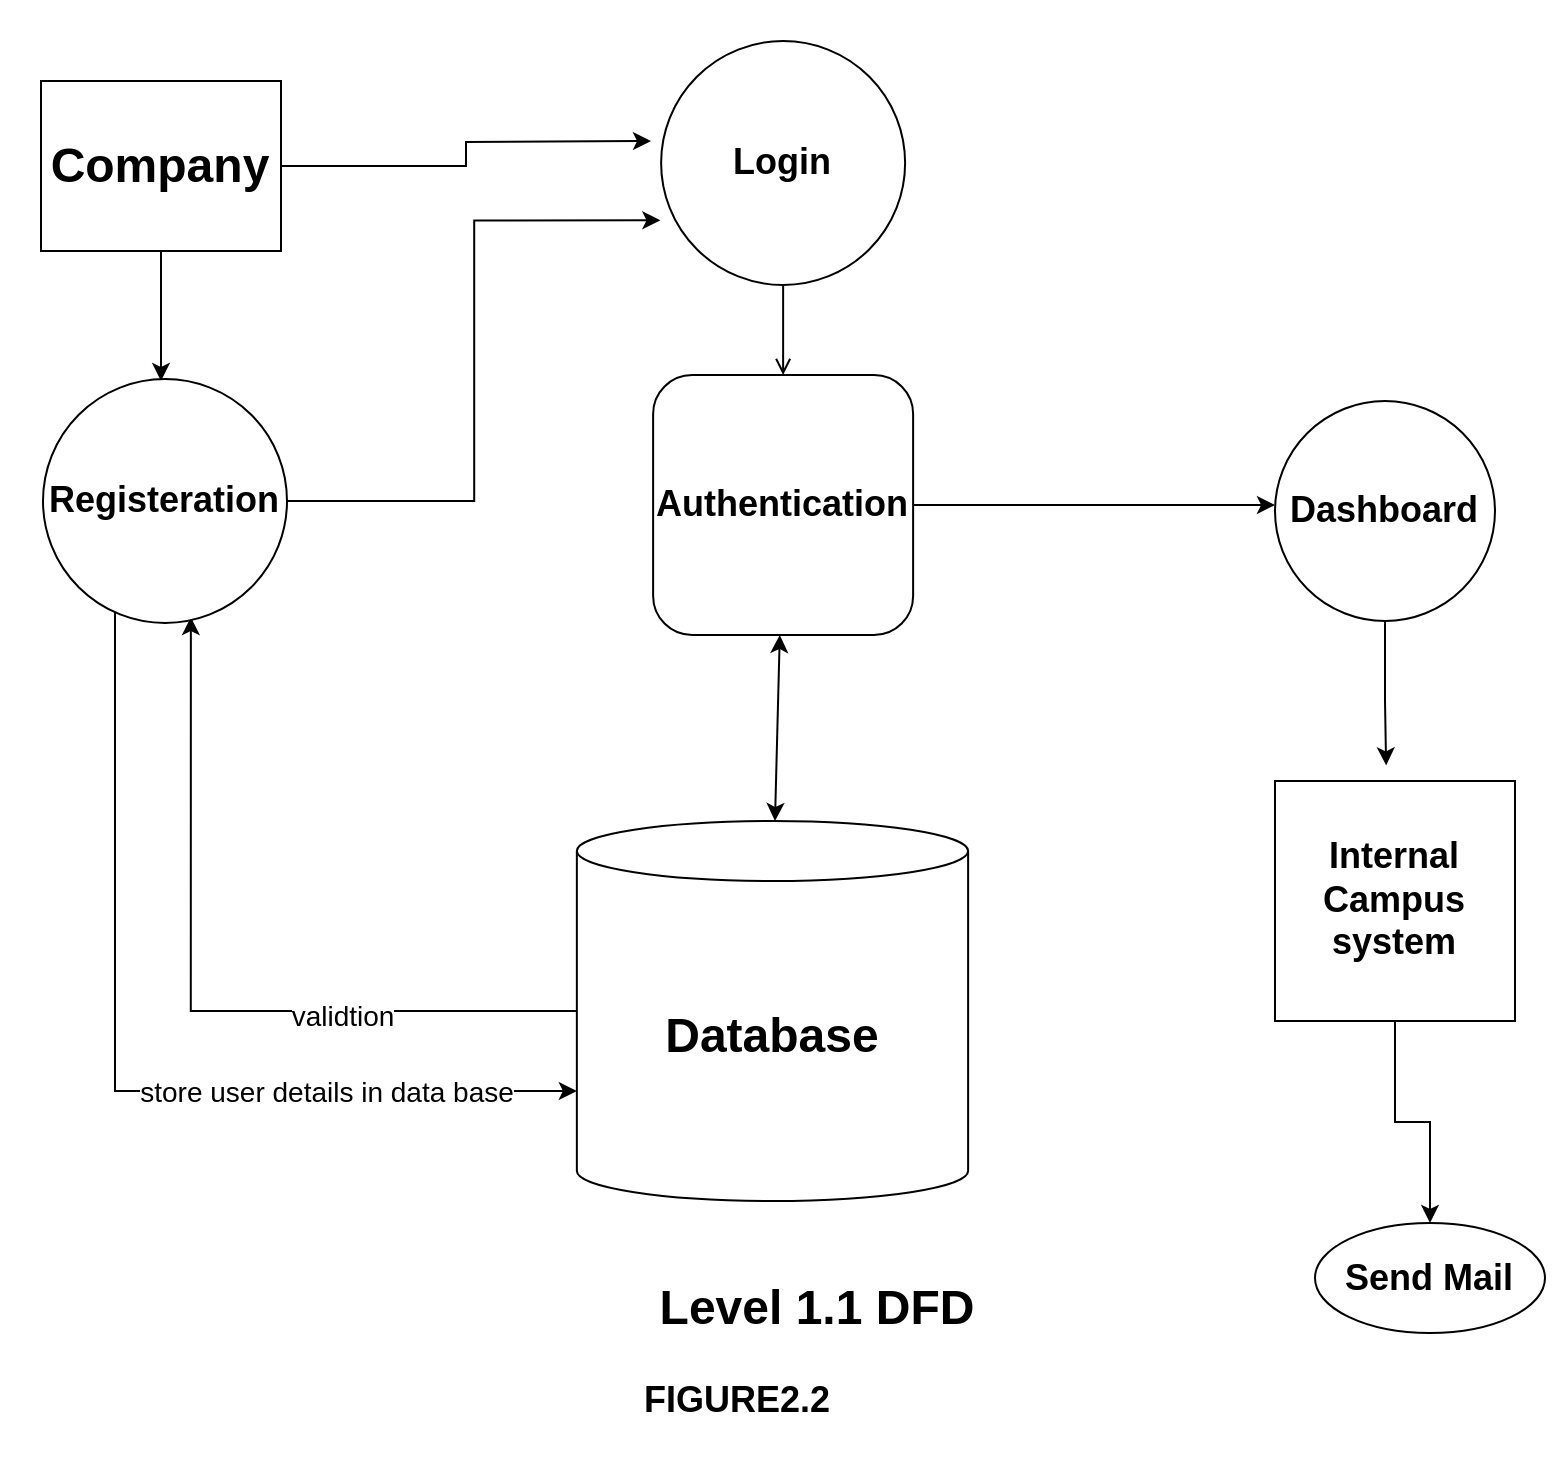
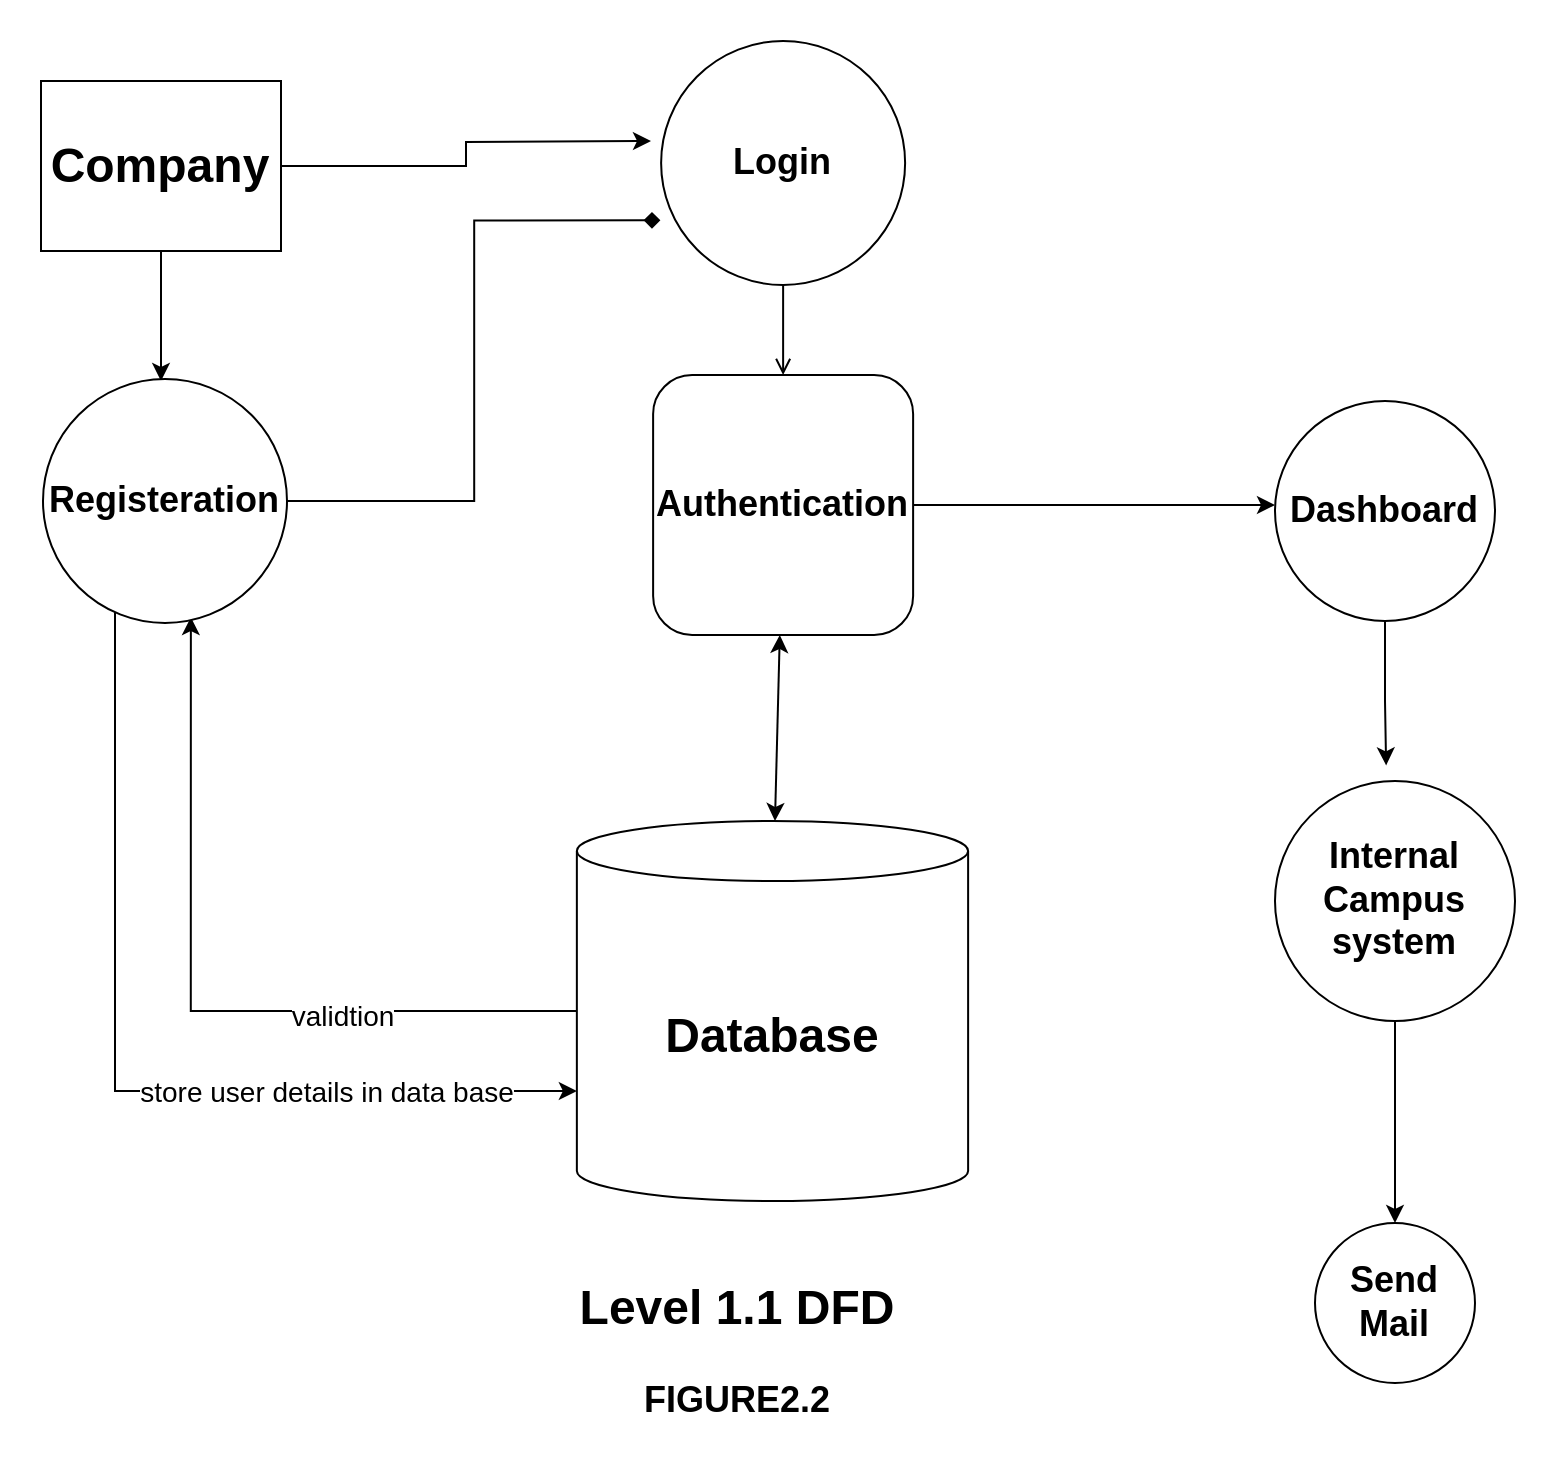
- <mxCell id="8" style="edgeStyle=orthogonalEdgeStyle;rounded=0;orthogonalLoop=1;jettySize=auto;html=1;entryX=-0.003;entryY=0.735;entryDx=0;entryDy=0;entryPerimeter=0;" edge="1" parent="1" source="11" target="13"><mxGeometry relative="1" as="geometry" /></mxCell>
+ <mxCell id="8" style="edgeStyle=orthogonalEdgeStyle;rounded=0;orthogonalLoop=1;jettySize=auto;html=1;entryX=-0.003;entryY=0.735;entryDx=0;entryDy=0;entryPerimeter=0;endArrow=diamond;" edge="1" parent="1" source="11" target="13"><mxGeometry relative="1" as="geometry" /></mxCell>
- <mxCell id="19" value="&lt;b style=&quot;border-color: var(--border-color);&quot;&gt;&lt;font style=&quot;font-size: 18px;&quot;&gt;Internal Campus system&lt;/font&gt;&lt;/b&gt;" style="whiteSpace=wrap;html=1;aspect=fixed;rounded=0;" vertex="1" parent="1"><mxGeometry x="637" y="390" width="120" height="120" as="geometry" /></mxCell>
+ <mxCell id="19" value="&lt;b style=&quot;border-color: var(--border-color);&quot;&gt;&lt;font style=&quot;font-size: 18px;&quot;&gt;Internal Campus system&lt;/font&gt;&lt;/b&gt;" style="ellipse;whiteSpace=wrap;html=1;aspect=fixed;" vertex="1" parent="1"><mxGeometry x="637" y="390" width="120" height="120" as="geometry" /></mxCell>
- <mxCell id="23" value="&lt;font style=&quot;font-size: 18px;&quot;&gt;&lt;b style=&quot;&quot;&gt;Send Mail&lt;/b&gt;&lt;/font&gt;" style="ellipse;whiteSpace=wrap;html=1;" vertex="1" parent="1"><mxGeometry x="657" y="611" width="115" height="55" as="geometry" /></mxCell>
+ <mxCell id="23" value="&lt;font style=&quot;font-size: 18px;&quot;&gt;&lt;b style=&quot;&quot;&gt;Send Mail&lt;/b&gt;&lt;/font&gt;" style="ellipse;whiteSpace=wrap;html=1;" vertex="1" parent="1"><mxGeometry x="657" y="611" width="80" height="80" as="geometry" /></mxCell>
- <mxCell id="21" value="&lt;font style=&quot;font-size: 24px;&quot;&gt;&lt;b&gt;Level 1.1 DFD&lt;/b&gt;&lt;/font&gt;" style="text;html=1;align=center;verticalAlign=middle;resizable=0;points=[];autosize=1;strokeColor=none;fillColor=none;" vertex="1" parent="1"><mxGeometry x="320" y="633" width="175" height="41" as="geometry" /></mxCell>
+ <mxCell id="21" value="&lt;font style=&quot;font-size: 24px;&quot;&gt;&lt;b&gt;Level 1.1 DFD&lt;/b&gt;&lt;/font&gt;" style="text;html=1;align=center;verticalAlign=middle;resizable=0;points=[];autosize=1;strokeColor=none;fillColor=none;" vertex="1" parent="1"><mxGeometry x="280" y="633" width="175" height="41" as="geometry" /></mxCell>
